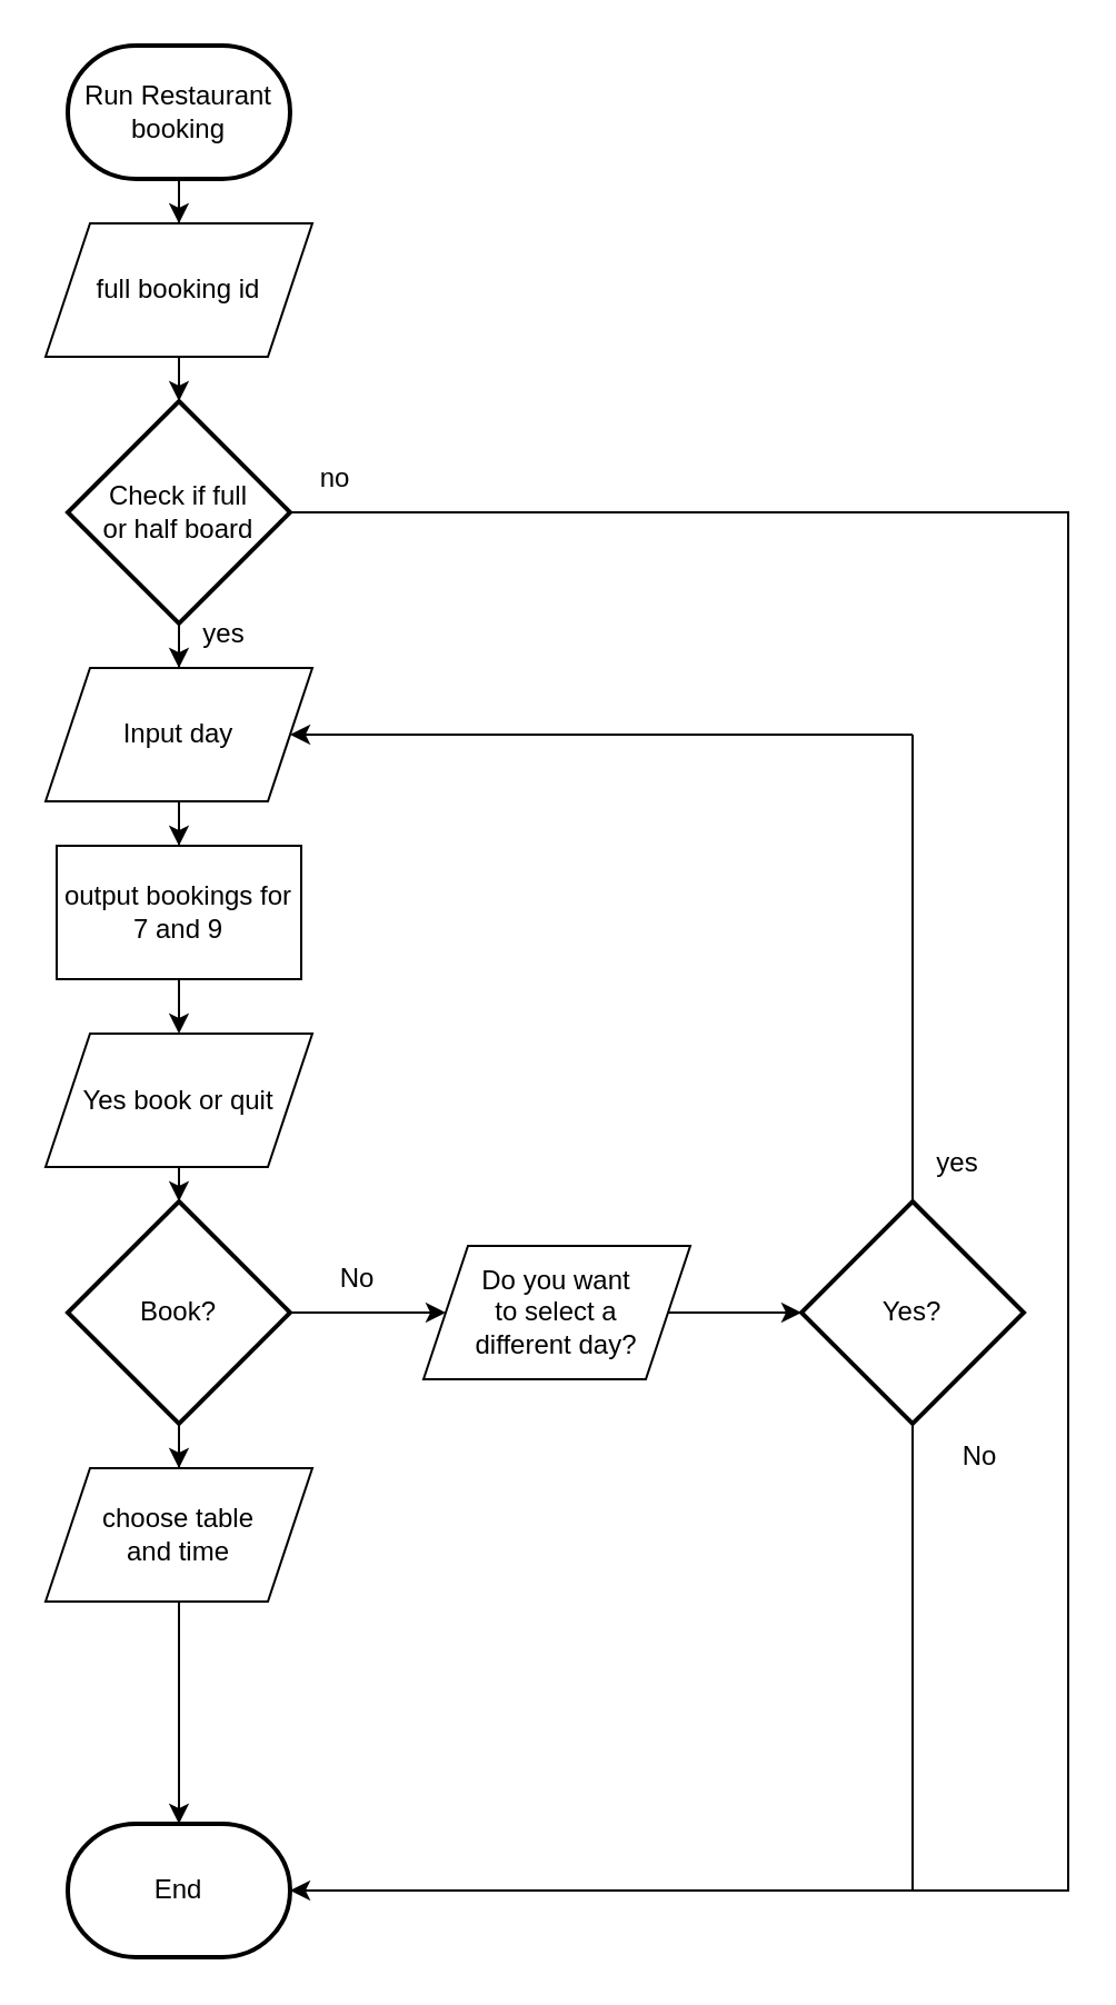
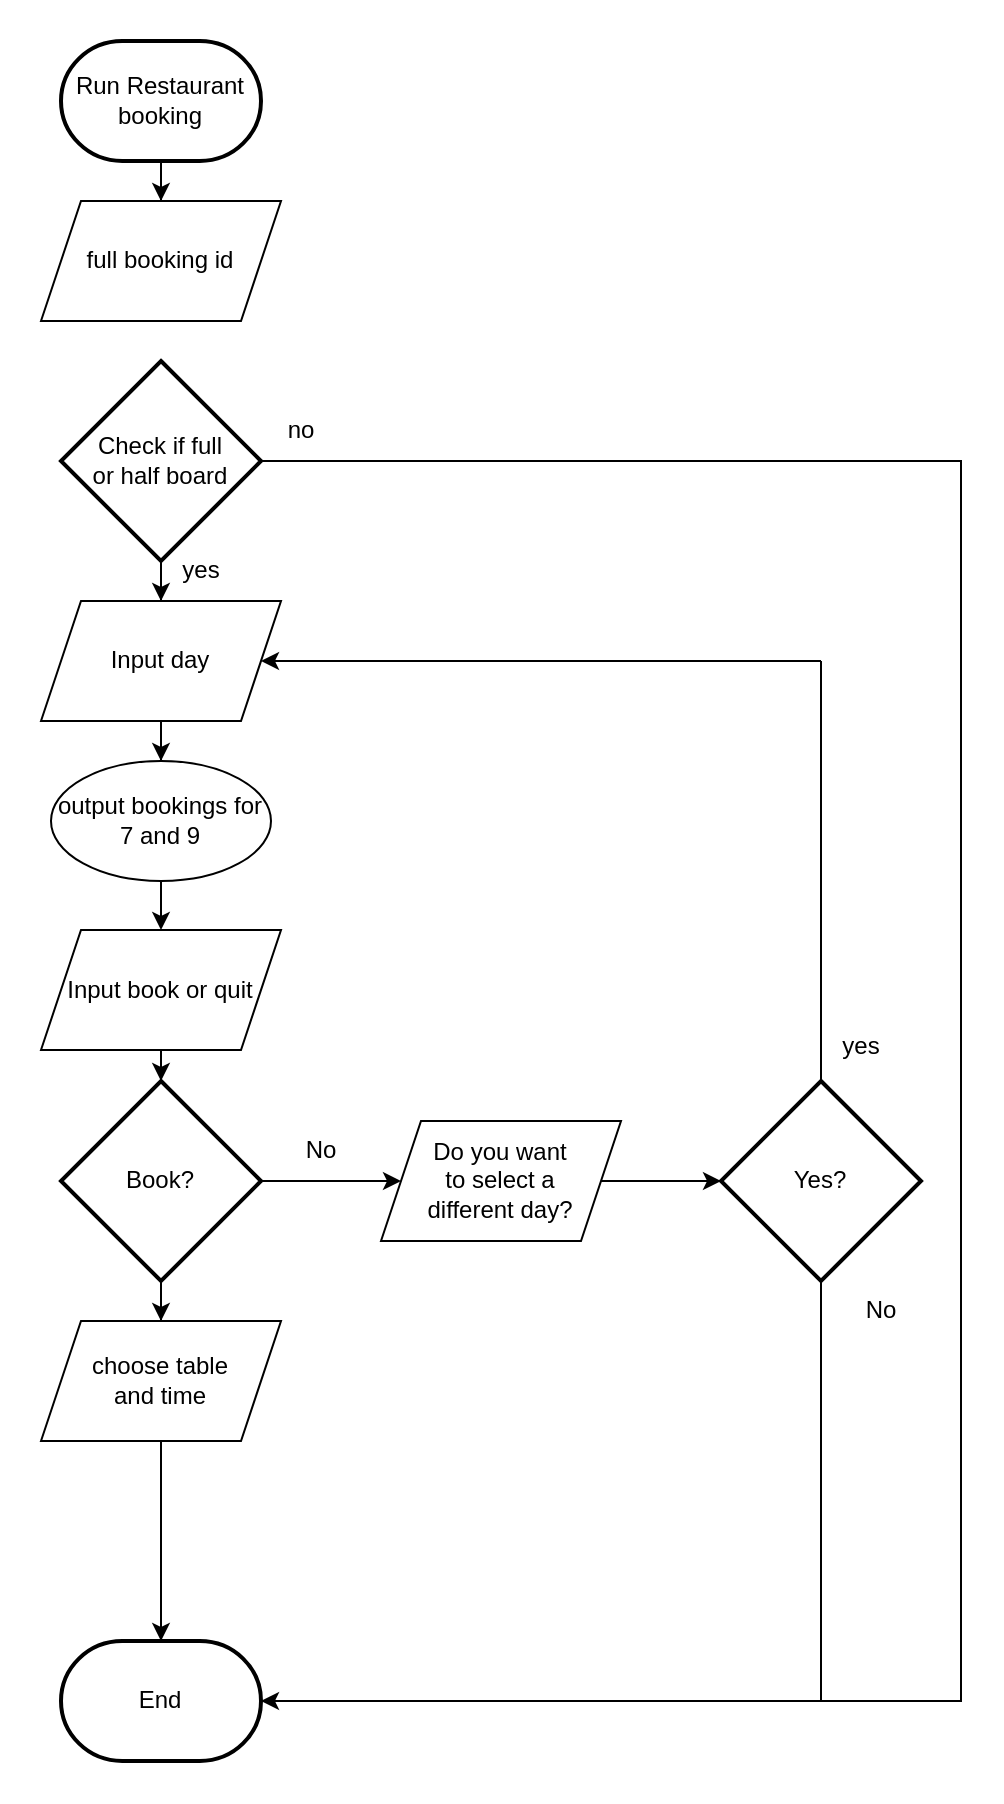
- <mxCell id="7" value="" style="edgeStyle=orthogonalEdgeStyle;rounded=0;orthogonalLoop=1;jettySize=auto;html=1;" edge="1" parent="1" source="8" target="6"><mxGeometry relative="1" as="geometry" /></mxCell>
- <mxCell id="10" value="output bookings for 7 and 9" style="rounded=0;whiteSpace=wrap;html=1;" vertex="1" parent="1"><mxGeometry x="25" y="380" width="110" height="60" as="geometry" /></mxCell>
+ <mxCell id="10" value="output bookings for 7 and 9" style="ellipse;whiteSpace=wrap;html=1;" vertex="1" parent="1"><mxGeometry x="25" y="380" width="110" height="60" as="geometry" /></mxCell>
- <mxCell id="13" value="Yes book or quit" style="shape=parallelogram;perimeter=parallelogramPerimeter;whiteSpace=wrap;html=1;fixedSize=1;" vertex="1" parent="1"><mxGeometry x="20" y="464.5" width="120" height="60" as="geometry" /></mxCell>
+ <mxCell id="13" value="Input book or quit" style="shape=parallelogram;perimeter=parallelogramPerimeter;whiteSpace=wrap;html=1;fixedSize=1;" vertex="1" parent="1"><mxGeometry x="20" y="464.5" width="120" height="60" as="geometry" /></mxCell>
